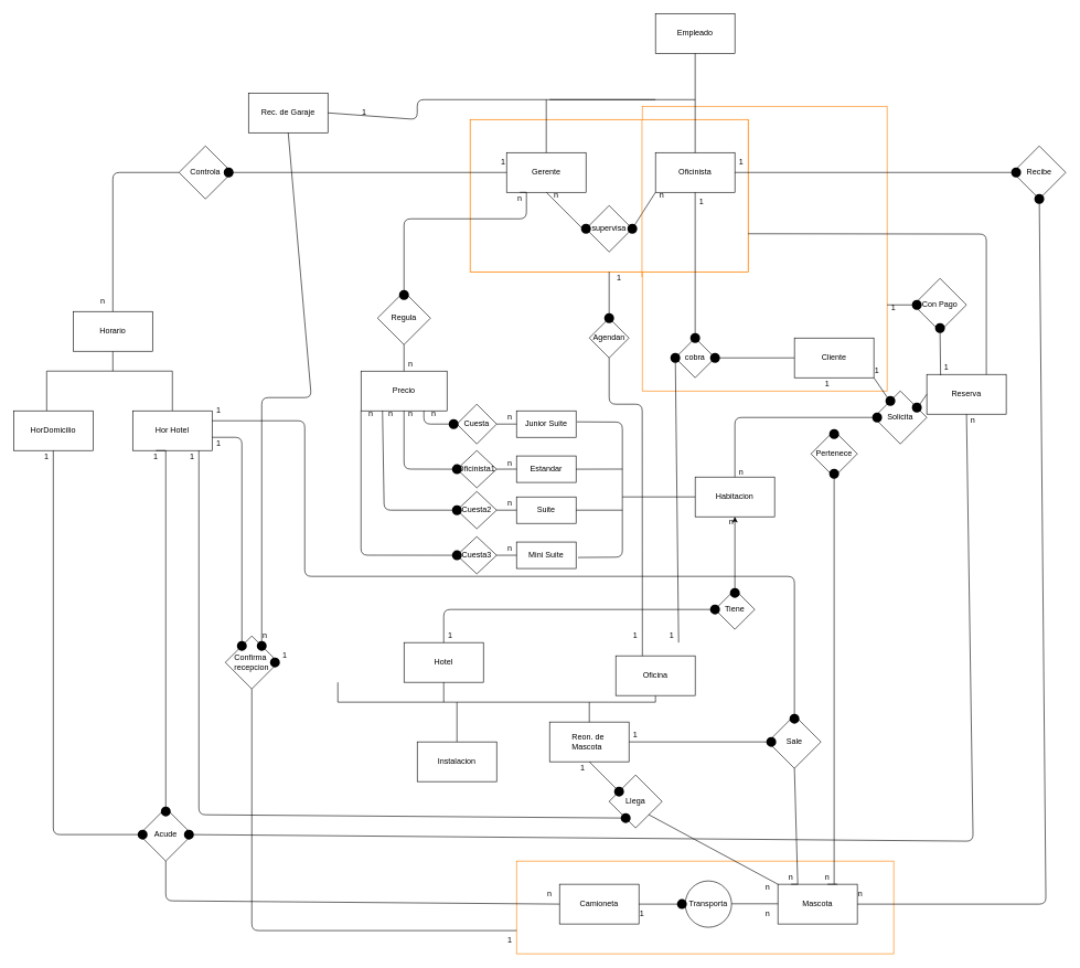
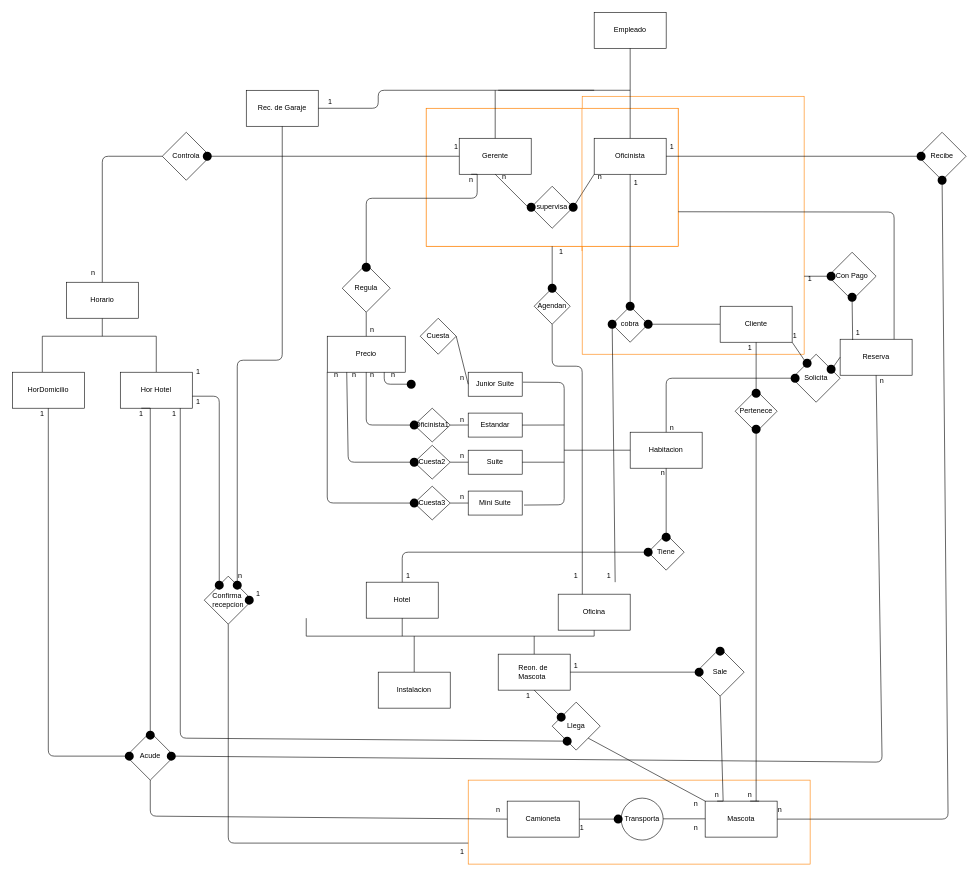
- <mxCell id="16" value="Rec. de Garaje" style="rounded=0;whiteSpace=wrap;html=1;strokeColor=#000000;strokeWidth=1;fillColor=#FFFFFF;" vertex="1" parent="1"><mxGeometry x="375" y="140" width="120" height="60" as="geometry" /></mxCell>
+ <mxCell id="16" value="Rec. de Garaje" style="rounded=0;whiteSpace=wrap;html=1;strokeColor=#000000;strokeWidth=1;fillColor=#FFFFFF;" vertex="1" parent="1"><mxGeometry x="410" y="150" width="120" height="60" as="geometry" /></mxCell>
+ <mxCell id="57" value="" style="endArrow=none;html=1;strokeColor=#000000;entryX=0.5;entryY=1;entryDx=0;entryDy=0;exitX=0.5;exitY=0;exitDx=0;exitDy=0;" edge="1" parent="1" source="56" target="5"><mxGeometry width="50" height="50" relative="1" as="geometry"><mxPoint x="1140" y="460" as="sourcePoint" /><mxPoint x="1190" y="410" as="targetPoint" /></mxGeometry></mxCell>
- <mxCell id="108" value="Cuesta" style="rhombus;whiteSpace=wrap;html=1;strokeColor=#000000;strokeWidth=1;fillColor=none;" vertex="1" parent="1"><mxGeometry x="690" y="610" width="60" height="60" as="geometry" /></mxCell>
+ <mxCell id="108" value="Cuesta" style="rhombus;whiteSpace=wrap;html=1;strokeColor=#000000;strokeWidth=1;fillColor=none;" vertex="1" parent="1"><mxGeometry x="700" y="530" width="60" height="60" as="geometry" /></mxCell>
- <mxCell id="177" value="" style="endArrow=classic;html=1;strokeColor=#000000;entryX=0.5;entryY=1;entryDx=0;entryDy=0;exitX=0.5;exitY=0;exitDx=0;exitDy=0;" edge="1" parent="1" source="80" target="79"><mxGeometry width="50" height="50" relative="1" as="geometry"><mxPoint x="1110" y="890" as="sourcePoint" /><mxPoint x="1110" y="780" as="targetPoint" /></mxGeometry></mxCell>
+ <mxCell id="177" value="" style="endArrow=none;html=1;strokeColor=#000000;entryX=0.5;entryY=1;entryDx=0;entryDy=0;exitX=0.5;exitY=0;exitDx=0;exitDy=0;" edge="1" parent="1" source="80" target="79"><mxGeometry width="50" height="50" relative="1" as="geometry"><mxPoint x="1110" y="890" as="sourcePoint" /><mxPoint x="1110" y="780" as="targetPoint" /></mxGeometry></mxCell>
- <mxCell id="90" value="" style="endArrow=none;html=1;strokeColor=#000000;entryX=0.5;entryY=0;entryDx=0;entryDy=0;exitX=1;exitY=0.25;exitDx=0;exitDy=0;" edge="1" parent="1" source="39" target="84"><mxGeometry width="50" height="50" relative="1" as="geometry"><mxPoint x="380" y="640" as="sourcePoint" /><mxPoint x="830" y="1030" as="targetPoint" /><Array as="points"><mxPoint x="460" y="635" /><mxPoint x="460" y="870" /><mxPoint x="1200" y="870" /></Array></mxGeometry></mxCell>
